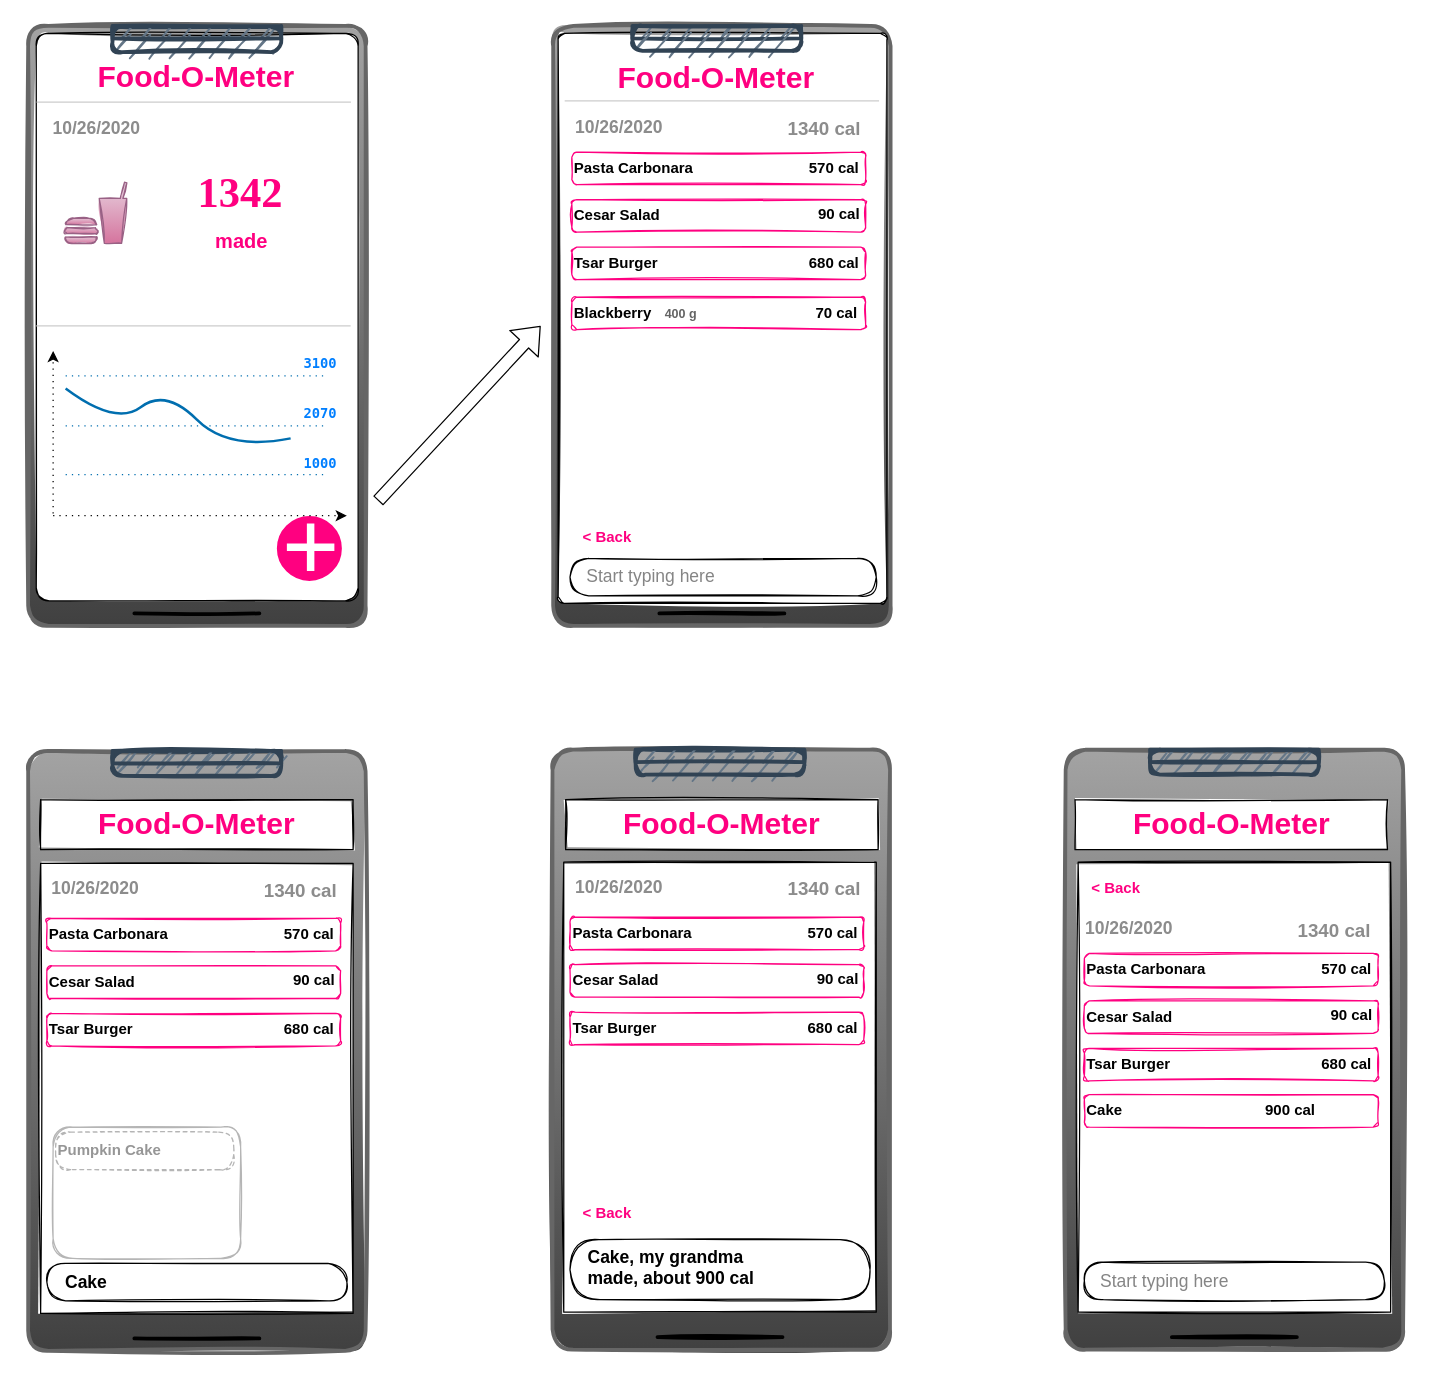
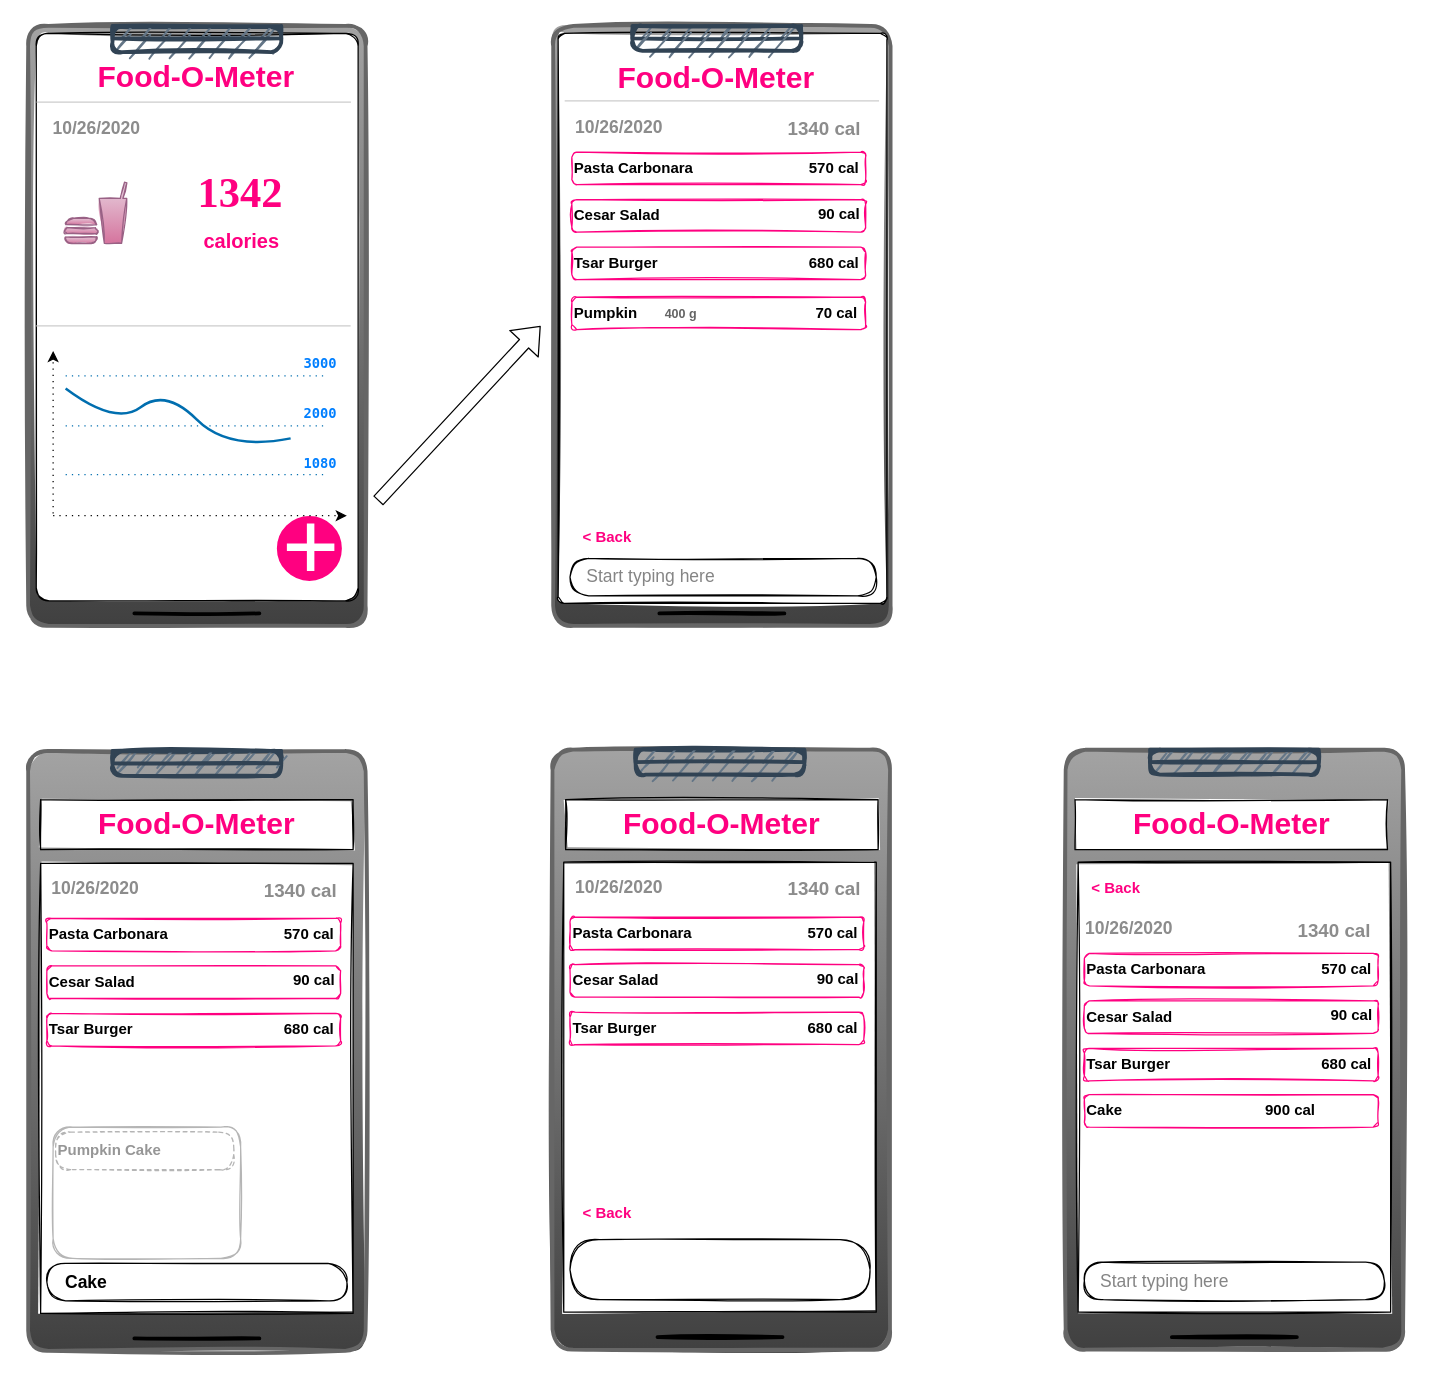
- <mxCell id="14" value="&lt;b&gt;&lt;font style=&quot;font-size: 16px&quot; color=&quot;#ff0080&quot;&gt;made&lt;/font&gt;&lt;/b&gt;" style="text;html=1;strokeColor=none;fillColor=none;align=center;verticalAlign=middle;whiteSpace=wrap;rounded=0;sketch=1;" parent="1" vertex="1"><mxGeometry x="128" y="180" width="130" height="24" as="geometry" /></mxCell>
+ <mxCell id="14" value="&lt;b&gt;&lt;font style=&quot;font-size: 16px&quot; color=&quot;#ff0080&quot;&gt;calories&lt;/font&gt;&lt;/b&gt;" style="text;html=1;strokeColor=none;fillColor=none;align=center;verticalAlign=middle;whiteSpace=wrap;rounded=0;sketch=1;" parent="1" vertex="1"><mxGeometry x="128" y="180" width="130" height="24" as="geometry" /></mxCell>
- <mxCell id="30" value="&lt;b&gt;Blackberry&lt;/b&gt;" style="rounded=1;whiteSpace=wrap;html=1;sketch=1;strokeWidth=1;align=left;fillColor=none;strokeColor=#FF0080;" parent="1" vertex="1"><mxGeometry x="457" y="237" width="235" height="26" as="geometry" /></mxCell>
+ <mxCell id="30" value="&lt;b&gt;Pumpkin&lt;/b&gt;" style="rounded=1;whiteSpace=wrap;html=1;sketch=1;strokeWidth=1;align=left;fillColor=none;strokeColor=#FF0080;" parent="1" vertex="1"><mxGeometry x="457" y="237" width="235" height="26" as="geometry" /></mxCell>
- <mxCell id="13" value="&lt;pre&gt;&lt;font style=&quot;font-size: 11px&quot; color=&quot;#007fff&quot;&gt;&lt;b&gt;3100&lt;/b&gt;&lt;/font&gt;&lt;/pre&gt;" style="text;html=1;strokeColor=none;fillColor=none;align=center;verticalAlign=middle;whiteSpace=wrap;rounded=0;sketch=1;" parent="1" vertex="1"><mxGeometry x="236" y="280" width="40" height="20" as="geometry" /></mxCell>
+ <mxCell id="13" value="&lt;pre&gt;&lt;font style=&quot;font-size: 11px&quot; color=&quot;#007fff&quot;&gt;&lt;b&gt;3000&lt;/b&gt;&lt;/font&gt;&lt;/pre&gt;" style="text;html=1;strokeColor=none;fillColor=none;align=center;verticalAlign=middle;whiteSpace=wrap;rounded=0;sketch=1;" parent="1" vertex="1"><mxGeometry x="236" y="280" width="40" height="20" as="geometry" /></mxCell>
- <mxCell id="11" value="&lt;pre&gt;&lt;font style=&quot;font-size: 11px&quot; color=&quot;#007fff&quot;&gt;&lt;b&gt;2070&lt;/b&gt;&lt;/font&gt;&lt;/pre&gt;" style="text;html=1;strokeColor=none;fillColor=none;align=center;verticalAlign=middle;whiteSpace=wrap;rounded=0;sketch=1;" parent="1" vertex="1"><mxGeometry x="236" y="320" width="40" height="20" as="geometry" /></mxCell>
+ <mxCell id="11" value="&lt;pre&gt;&lt;font style=&quot;font-size: 11px&quot; color=&quot;#007fff&quot;&gt;&lt;b&gt;2000&lt;/b&gt;&lt;/font&gt;&lt;/pre&gt;" style="text;html=1;strokeColor=none;fillColor=none;align=center;verticalAlign=middle;whiteSpace=wrap;rounded=0;sketch=1;" parent="1" vertex="1"><mxGeometry x="236" y="320" width="40" height="20" as="geometry" /></mxCell>
- <mxCell id="12" value="&lt;pre&gt;&lt;font style=&quot;font-size: 11px&quot; color=&quot;#007fff&quot;&gt;&lt;b&gt;1000&lt;/b&gt;&lt;/font&gt;&lt;/pre&gt;" style="text;html=1;strokeColor=none;fillColor=none;align=center;verticalAlign=middle;whiteSpace=wrap;rounded=0;sketch=1;" parent="1" vertex="1"><mxGeometry x="236" y="360" width="40" height="20" as="geometry" /></mxCell>
+ <mxCell id="12" value="&lt;pre&gt;&lt;font style=&quot;font-size: 11px&quot; color=&quot;#007fff&quot;&gt;&lt;b&gt;1080&lt;/b&gt;&lt;/font&gt;&lt;/pre&gt;" style="text;html=1;strokeColor=none;fillColor=none;align=center;verticalAlign=middle;whiteSpace=wrap;rounded=0;sketch=1;" parent="1" vertex="1"><mxGeometry x="236" y="360" width="40" height="20" as="geometry" /></mxCell>
- <mxCell id="55" value="&lt;font style=&quot;font-size: 14px&quot;&gt;&lt;b&gt;Cake, my grandma made, about 900 cal&lt;/b&gt;&lt;/font&gt;" style="text;html=1;strokeColor=none;fillColor=none;align=left;verticalAlign=middle;whiteSpace=wrap;rounded=0;sketch=1;" parent="1" vertex="1"><mxGeometry x="468" y="991" width="162.5" height="43" as="geometry" /></mxCell>
